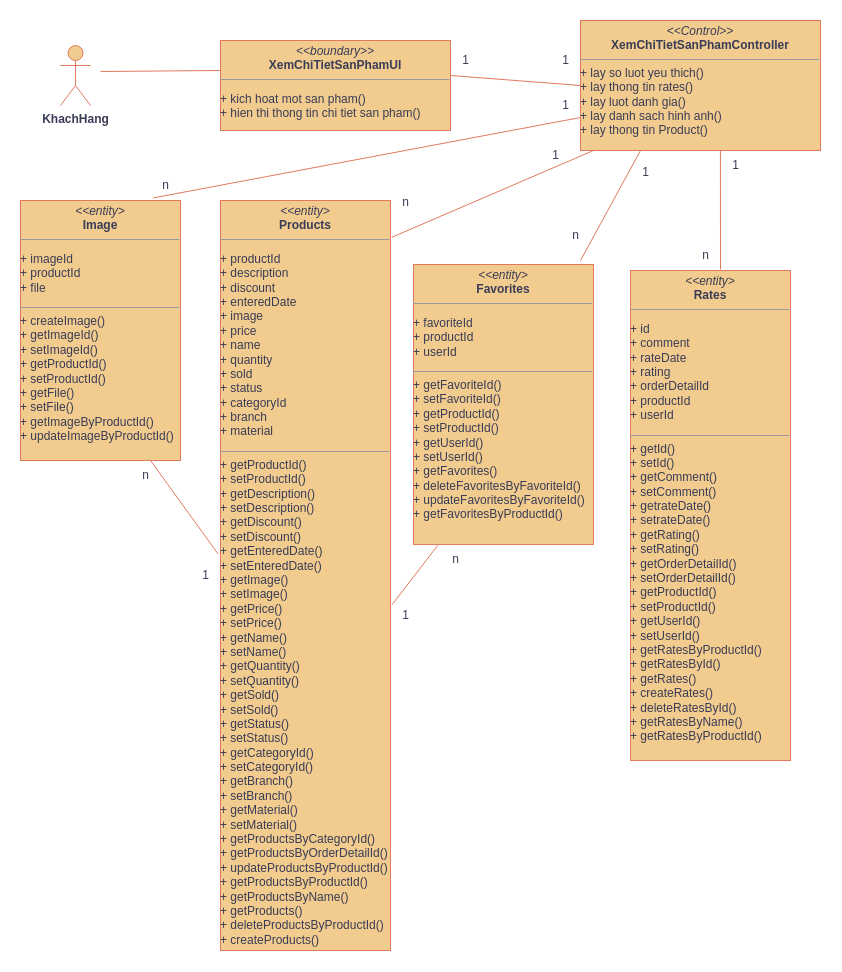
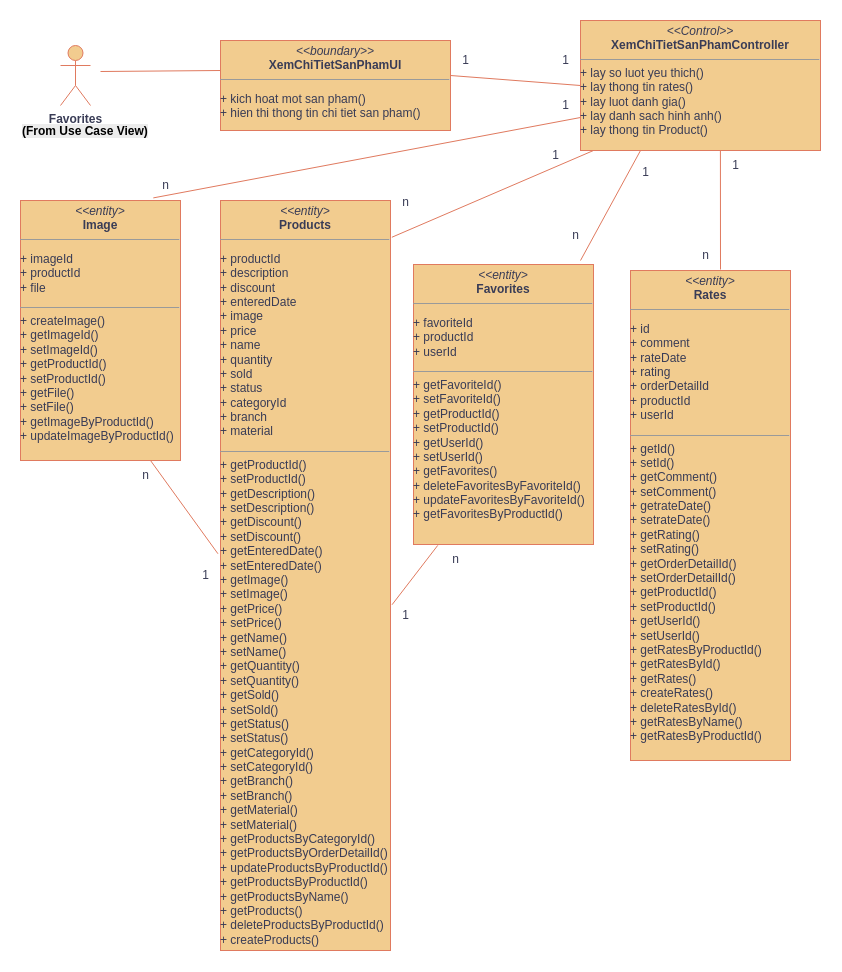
- <mxCell id="5" value="&lt;b&gt;KhachHang&lt;/b&gt;" style="shape=umlActor;verticalLabelPosition=bottom;verticalAlign=top;html=1;outlineConnect=0;textShadow=0;labelBorderColor=none;labelBackgroundColor=none;fillColor=#F2CC8F;strokeColor=#E07A5F;fontColor=#393C56;" vertex="1" parent="1"><mxGeometry x="60" y="45" width="30" height="60" as="geometry" /></mxCell>
+ <mxCell id="5" value="&lt;b&gt;Favorites&lt;/b&gt;" style="shape=umlActor;verticalLabelPosition=bottom;verticalAlign=top;html=1;outlineConnect=0;textShadow=0;labelBorderColor=none;labelBackgroundColor=none;fillColor=#F2CC8F;strokeColor=#E07A5F;fontColor=#393C56;" vertex="1" parent="1"><mxGeometry x="60" y="45" width="30" height="60" as="geometry" /></mxCell>
+ <mxCell id="12" value="&lt;b style=&quot;forced-color-adjust: none; color: rgb(0, 0, 0); font-family: Helvetica; font-size: 12px; font-style: normal; font-variant-ligatures: normal; font-variant-caps: normal; letter-spacing: normal; orphans: 2; text-align: center; text-indent: 0px; text-transform: none; widows: 2; word-spacing: 0px; -webkit-text-stroke-width: 0px; white-space: nowrap; background-color: rgb(236, 236, 236); text-decoration-thickness: initial; text-decoration-style: initial; text-decoration-color: initial;&quot;&gt;(From Use Case View)&lt;/b&gt;" style="text;whiteSpace=wrap;html=1;labelBackgroundColor=none;fontColor=#393C56;" vertex="1" parent="1"><mxGeometry x="20" y="117" width="160" height="40" as="geometry" /></mxCell>
